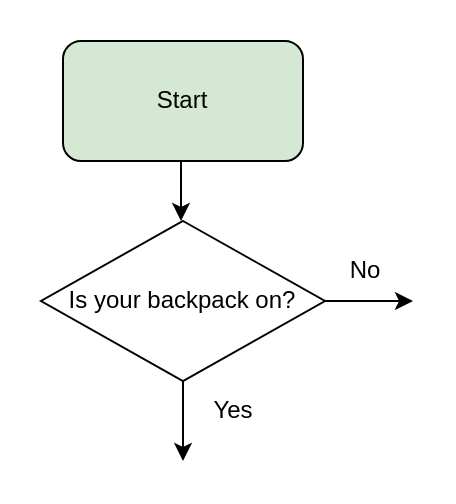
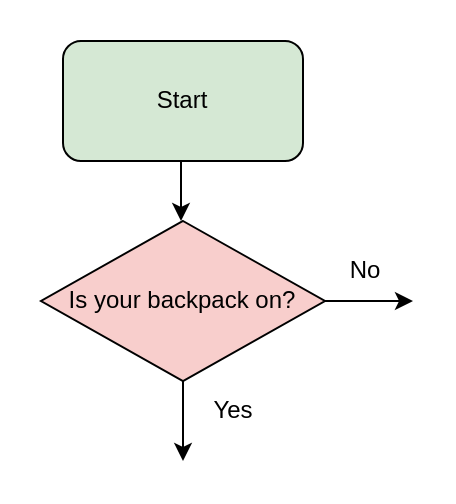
- <mxCell id="6" value="Is your backpack on?" style="rhombus;whiteSpace=wrap;html=1;" parent="1" vertex="1"><mxGeometry x="20" y="110" width="142" height="80" as="geometry" /></mxCell>
+ <mxCell id="6" value="Is your backpack on?" style="rhombus;whiteSpace=wrap;html=1;fillColor=#f8cecc;" parent="1" vertex="1"><mxGeometry x="20" y="110" width="142" height="80" as="geometry" /></mxCell>
